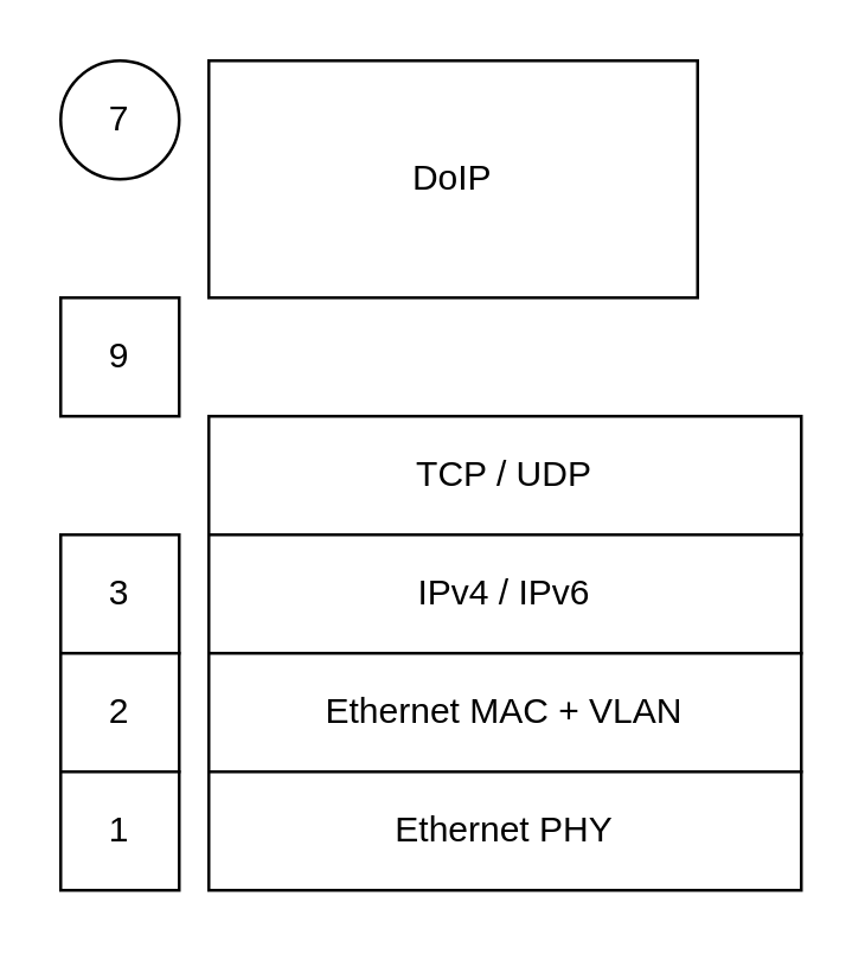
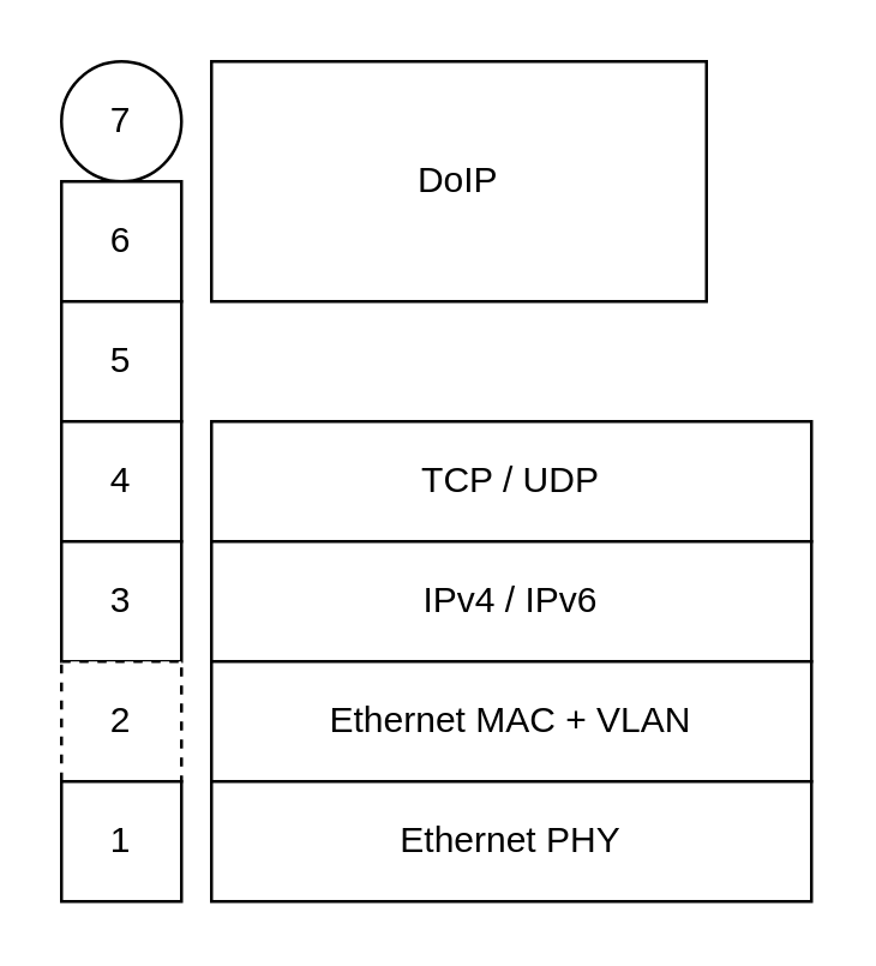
+ <mxCell id="4" value="6" style="rounded=0;whiteSpace=wrap;html=1;" vertex="1" parent="1"><mxGeometry x="20" y="60" width="40" height="40" as="geometry" /></mxCell>
- <mxCell id="5" value="9" style="rounded=0;whiteSpace=wrap;html=1;" vertex="1" parent="1"><mxGeometry x="20" y="100" width="40" height="40" as="geometry" /></mxCell>
+ <mxCell id="5" value="5" style="rounded=0;whiteSpace=wrap;html=1;" vertex="1" parent="1"><mxGeometry x="20" y="100" width="40" height="40" as="geometry" /></mxCell>
+ <mxCell id="6" value="4" style="rounded=0;whiteSpace=wrap;html=1;" vertex="1" parent="1"><mxGeometry x="20" y="140" width="40" height="40" as="geometry" /></mxCell>
- <mxCell id="8" value="2" style="rounded=0;whiteSpace=wrap;html=1;" vertex="1" parent="1"><mxGeometry x="20" y="220" width="40" height="40" as="geometry" /></mxCell>
+ <mxCell id="8" value="2" style="rounded=0;whiteSpace=wrap;html=1;dashed=1;" vertex="1" parent="1"><mxGeometry x="20" y="220" width="40" height="40" as="geometry" /></mxCell>
